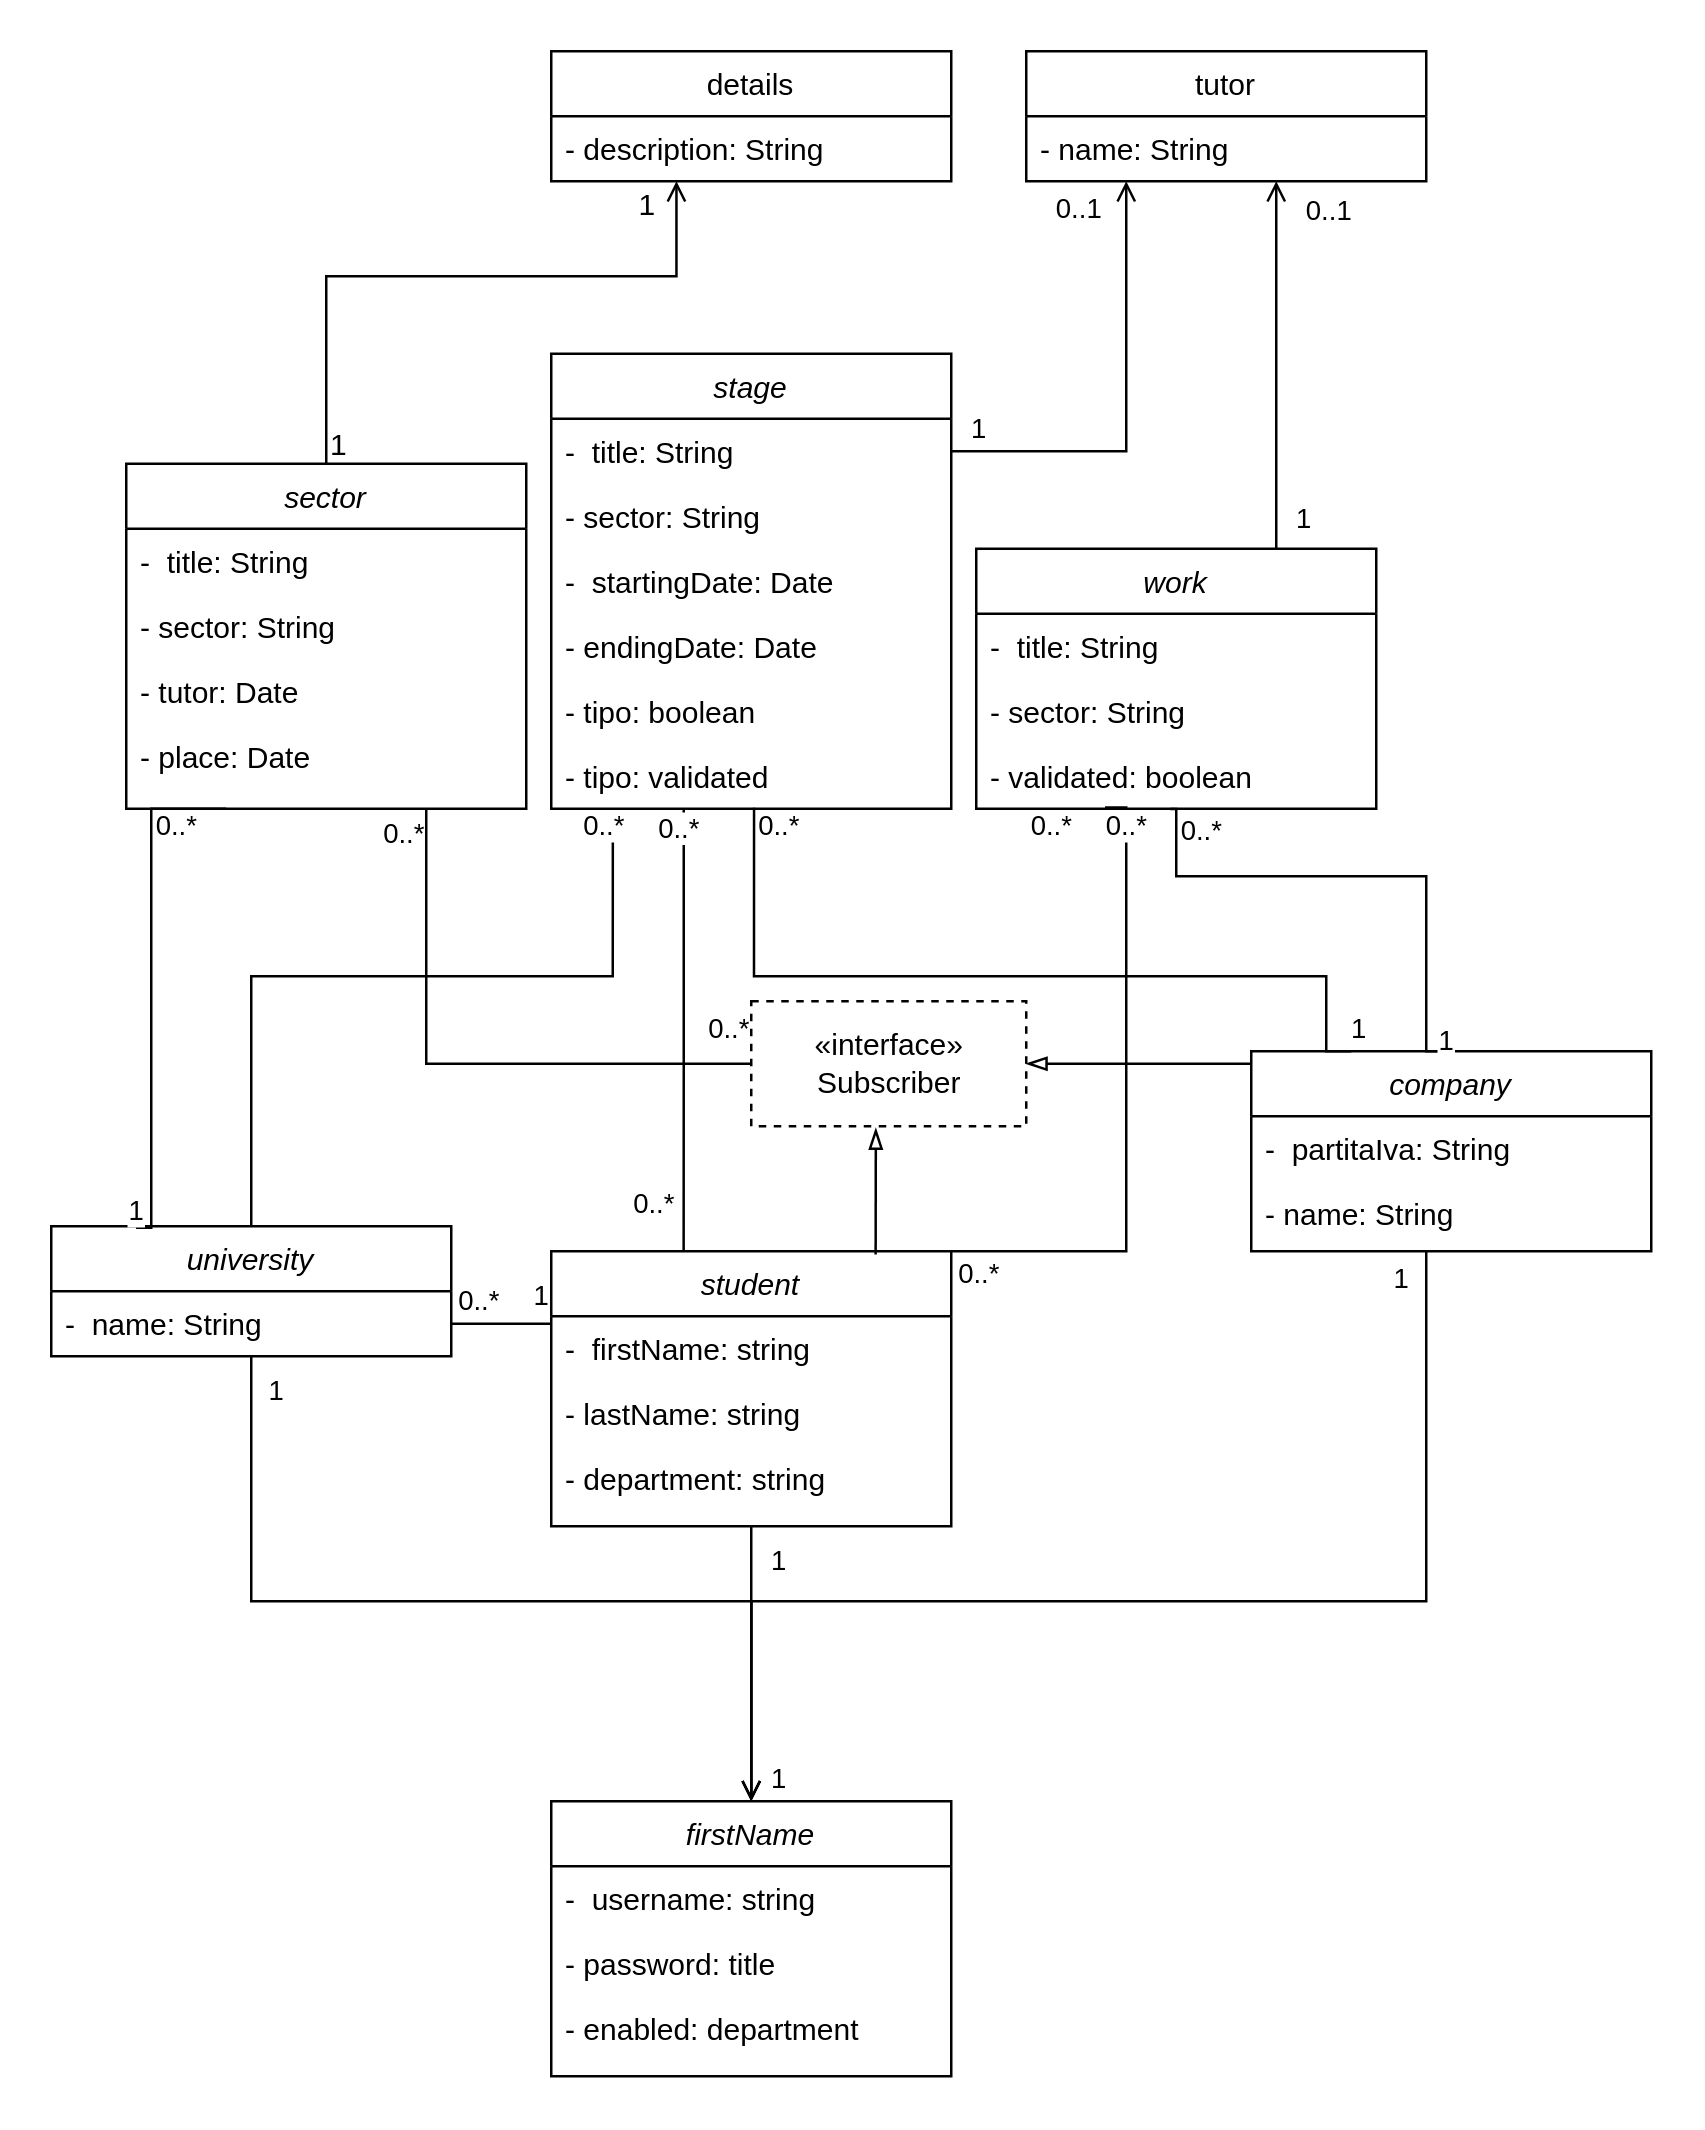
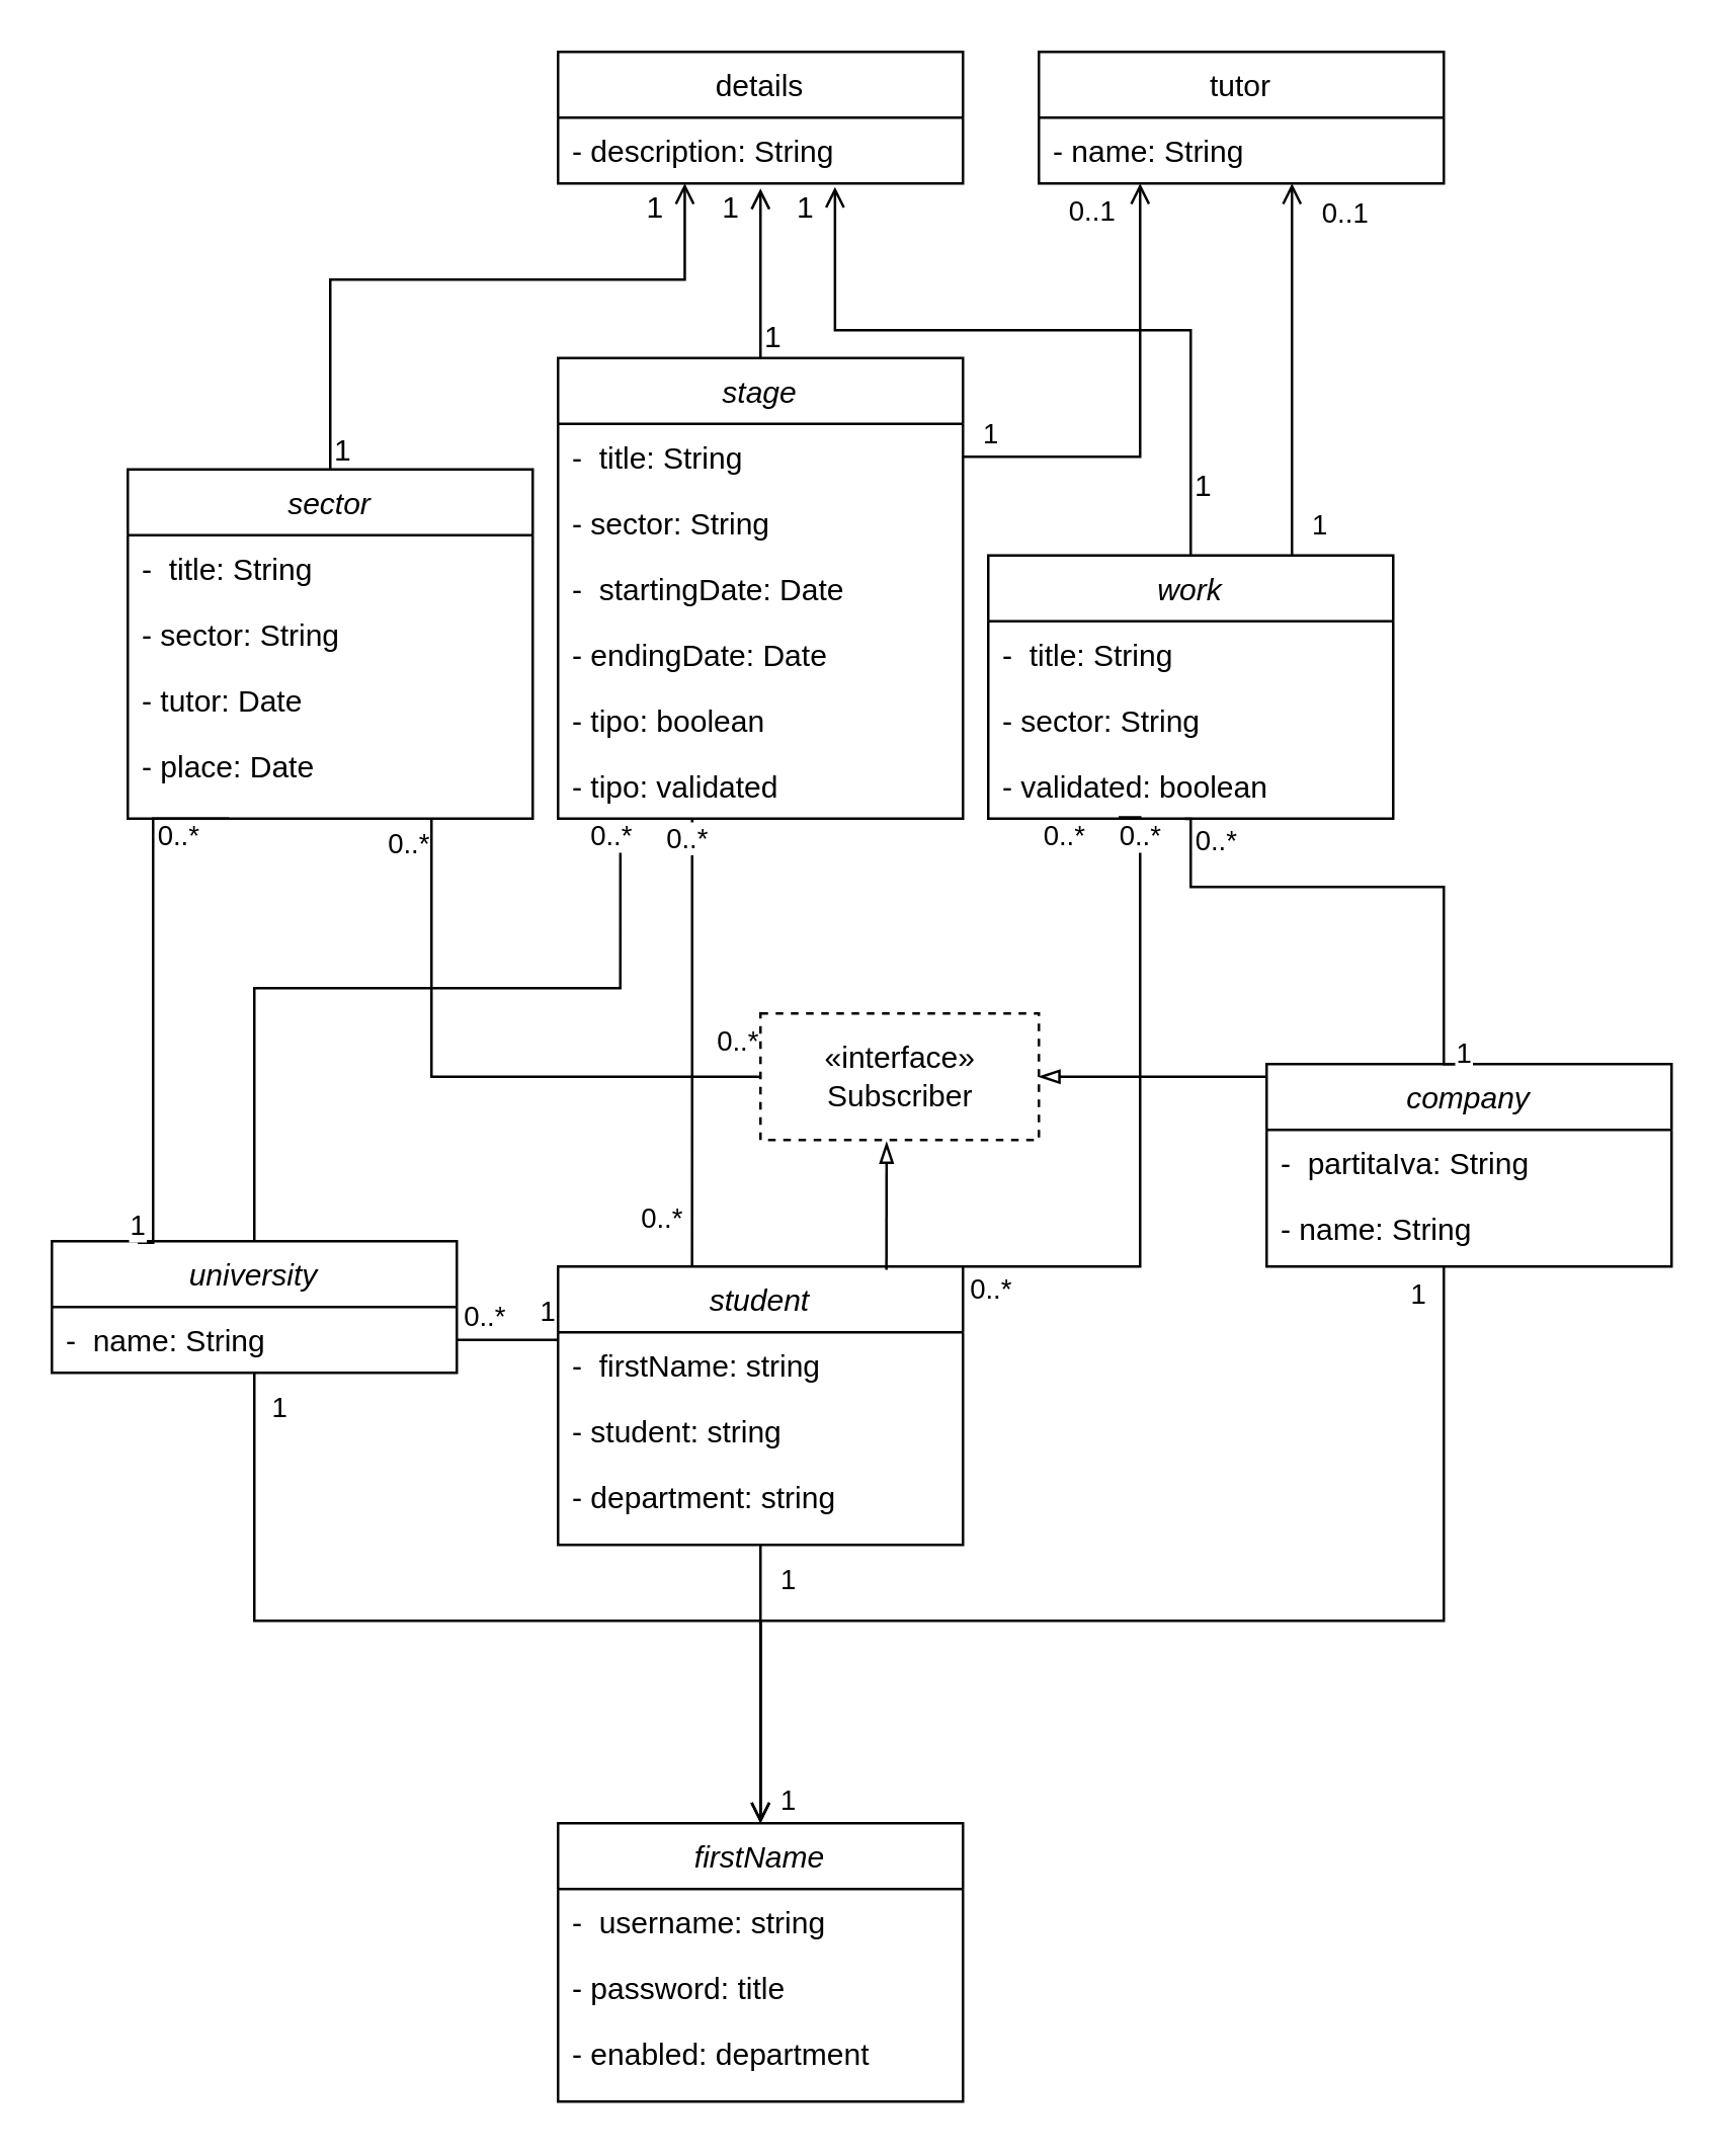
+ <mxCell id="23" value="" style="endArrow=open;shadow=0;strokeWidth=1;rounded=0;endFill=1;edgeStyle=elbowEdgeStyle;elbow=vertical;exitX=0.5;exitY=0;exitDx=0;exitDy=0;entryX=0.5;entryY=1.078;entryDx=0;entryDy=0;entryPerimeter=0;" edge="1" parent="1" source="16" target="8"><mxGeometry x="0.5" y="41" relative="1" as="geometry"><mxPoint x="80" y="289" as="sourcePoint" /><mxPoint x="320" y="100" as="targetPoint" /><mxPoint x="-40" y="32" as="offset" /><Array as="points"><mxPoint x="310" y="120" /><mxPoint x="330" y="240" /><mxPoint x="380" y="220" /><mxPoint x="300" y="250" /><mxPoint x="300" y="270" /></Array></mxGeometry></mxCell>
+ <mxCell id="24" value="1" style="resizable=0;align=left;verticalAlign=bottom;labelBackgroundColor=none;fontSize=12;" connectable="0" vertex="1" parent="23"><mxGeometry x="-1" relative="1" as="geometry"><mxPoint as="offset" /></mxGeometry></mxCell>
+ <mxCell id="25" value="1" style="resizable=0;align=right;verticalAlign=bottom;labelBackgroundColor=none;fontSize=12;" connectable="0" vertex="1" parent="23"><mxGeometry x="1" relative="1" as="geometry"><mxPoint x="-7" y="16" as="offset" /></mxGeometry></mxCell>
+ <mxCell id="26" value="" style="endArrow=open;shadow=0;strokeWidth=1;rounded=0;endFill=1;edgeStyle=elbowEdgeStyle;elbow=vertical;exitX=0.5;exitY=0;exitDx=0;exitDy=0;entryX=0.684;entryY=1.054;entryDx=0;entryDy=0;entryPerimeter=0;" edge="1" parent="1" source="12" target="8"><mxGeometry x="0.5" y="41" relative="1" as="geometry"><mxPoint x="520" y="299" as="sourcePoint" /><mxPoint x="330" y="90" as="targetPoint" /><mxPoint x="-40" y="32" as="offset" /><Array as="points"><mxPoint x="480" y="130" /><mxPoint x="390" y="250" /><mxPoint x="310" y="280" /><mxPoint x="310" y="300" /></Array></mxGeometry></mxCell>
+ <mxCell id="27" value="1" style="resizable=0;align=left;verticalAlign=bottom;labelBackgroundColor=none;fontSize=12;" connectable="0" vertex="1" parent="26"><mxGeometry x="-1" relative="1" as="geometry"><mxPoint y="-19" as="offset" /></mxGeometry></mxCell>
+ <mxCell id="28" value="1" style="resizable=0;align=right;verticalAlign=bottom;labelBackgroundColor=none;fontSize=12;" connectable="0" vertex="1" parent="26"><mxGeometry x="1" relative="1" as="geometry"><mxPoint x="-7" y="16.44" as="offset" /></mxGeometry></mxCell>
- <mxCell id="76" value="" style="endArrow=none;html=1;entryX=0.25;entryY=0;entryDx=0;entryDy=0;rounded=0;edgeStyle=orthogonalEdgeStyle;exitX=0.507;exitY=0.984;exitDx=0;exitDy=0;exitPerimeter=0;" edge="1" parent="1" source="22" target="44"><mxGeometry width="50" height="50" relative="1" as="geometry"><mxPoint x="301" y="325" as="sourcePoint" /><mxPoint x="529.94" y="500" as="targetPoint" /><Array as="points"><mxPoint x="301" y="390" /><mxPoint x="530" y="390" /></Array></mxGeometry></mxCell>
- <mxCell id="77" value="1" style="edgeLabel;html=1;align=center;verticalAlign=middle;resizable=0;points=[];" vertex="1" connectable="0" parent="76"><mxGeometry x="0.905" y="2" relative="1" as="geometry"><mxPoint x="10.7" y="-3.38" as="offset" /></mxGeometry></mxCell>
- <mxCell id="78" value="&lt;div&gt;0..*&lt;/div&gt;" style="edgeLabel;html=1;align=center;verticalAlign=middle;resizable=0;points=[];" vertex="1" connectable="0" parent="76"><mxGeometry x="-0.887" y="1" relative="1" as="geometry"><mxPoint x="7.9" y="-12.58" as="offset" /></mxGeometry></mxCell>
- <mxCell id="35" value="- lastName: string" style="text;align=left;verticalAlign=top;spacingLeft=4;spacingRight=4;overflow=hidden;rotatable=0;points=[[0,0.5],[1,0.5]];portConstraint=eastwest;rounded=0;shadow=0;html=0;" vertex="1" parent="33"><mxGeometry y="52" width="160" height="26" as="geometry" /></mxCell>
+ <mxCell id="35" value="- student: string" style="text;align=left;verticalAlign=top;spacingLeft=4;spacingRight=4;overflow=hidden;rotatable=0;points=[[0,0.5],[1,0.5]];portConstraint=eastwest;rounded=0;shadow=0;html=0;" vertex="1" parent="33"><mxGeometry y="52" width="160" height="26" as="geometry" /></mxCell>
